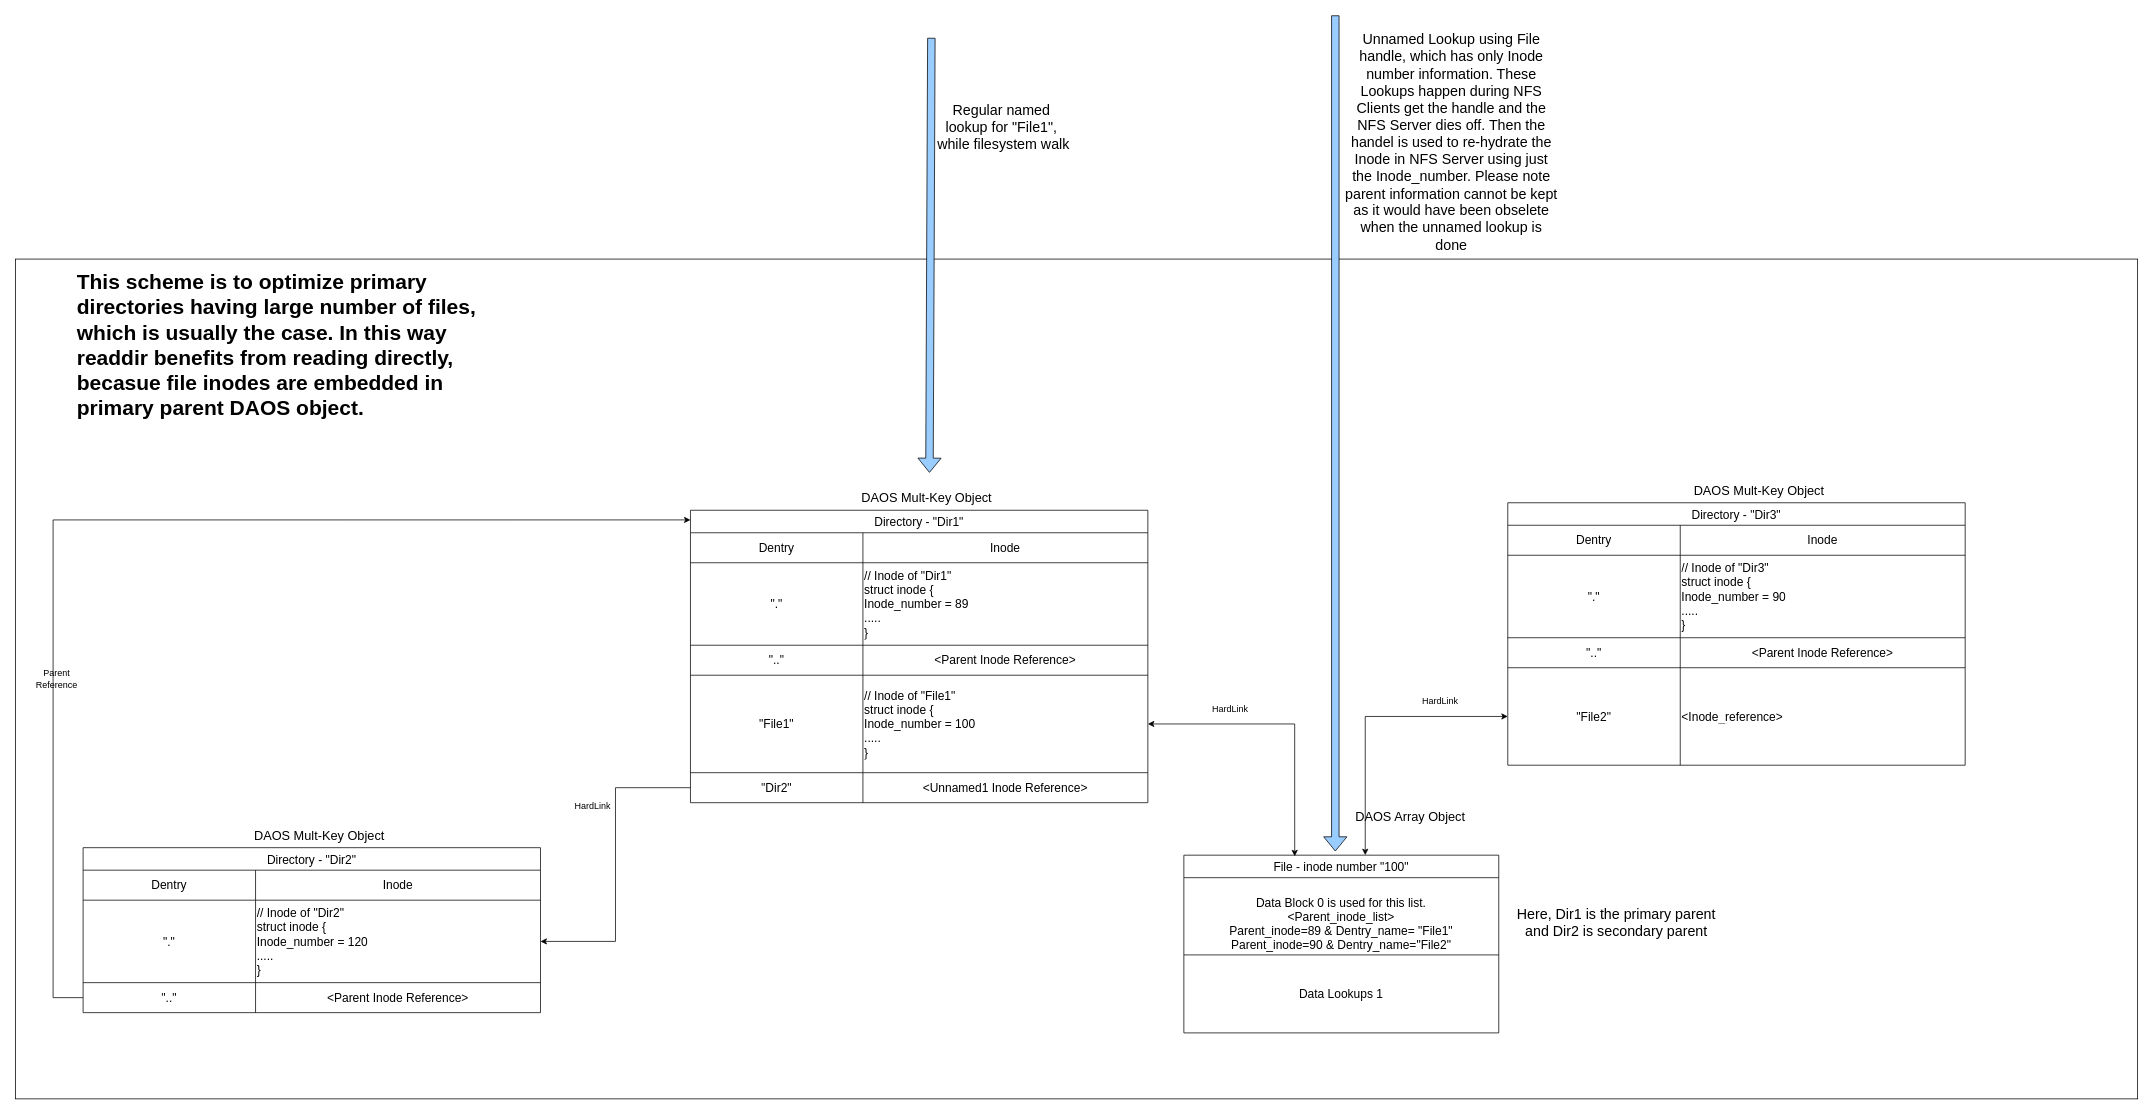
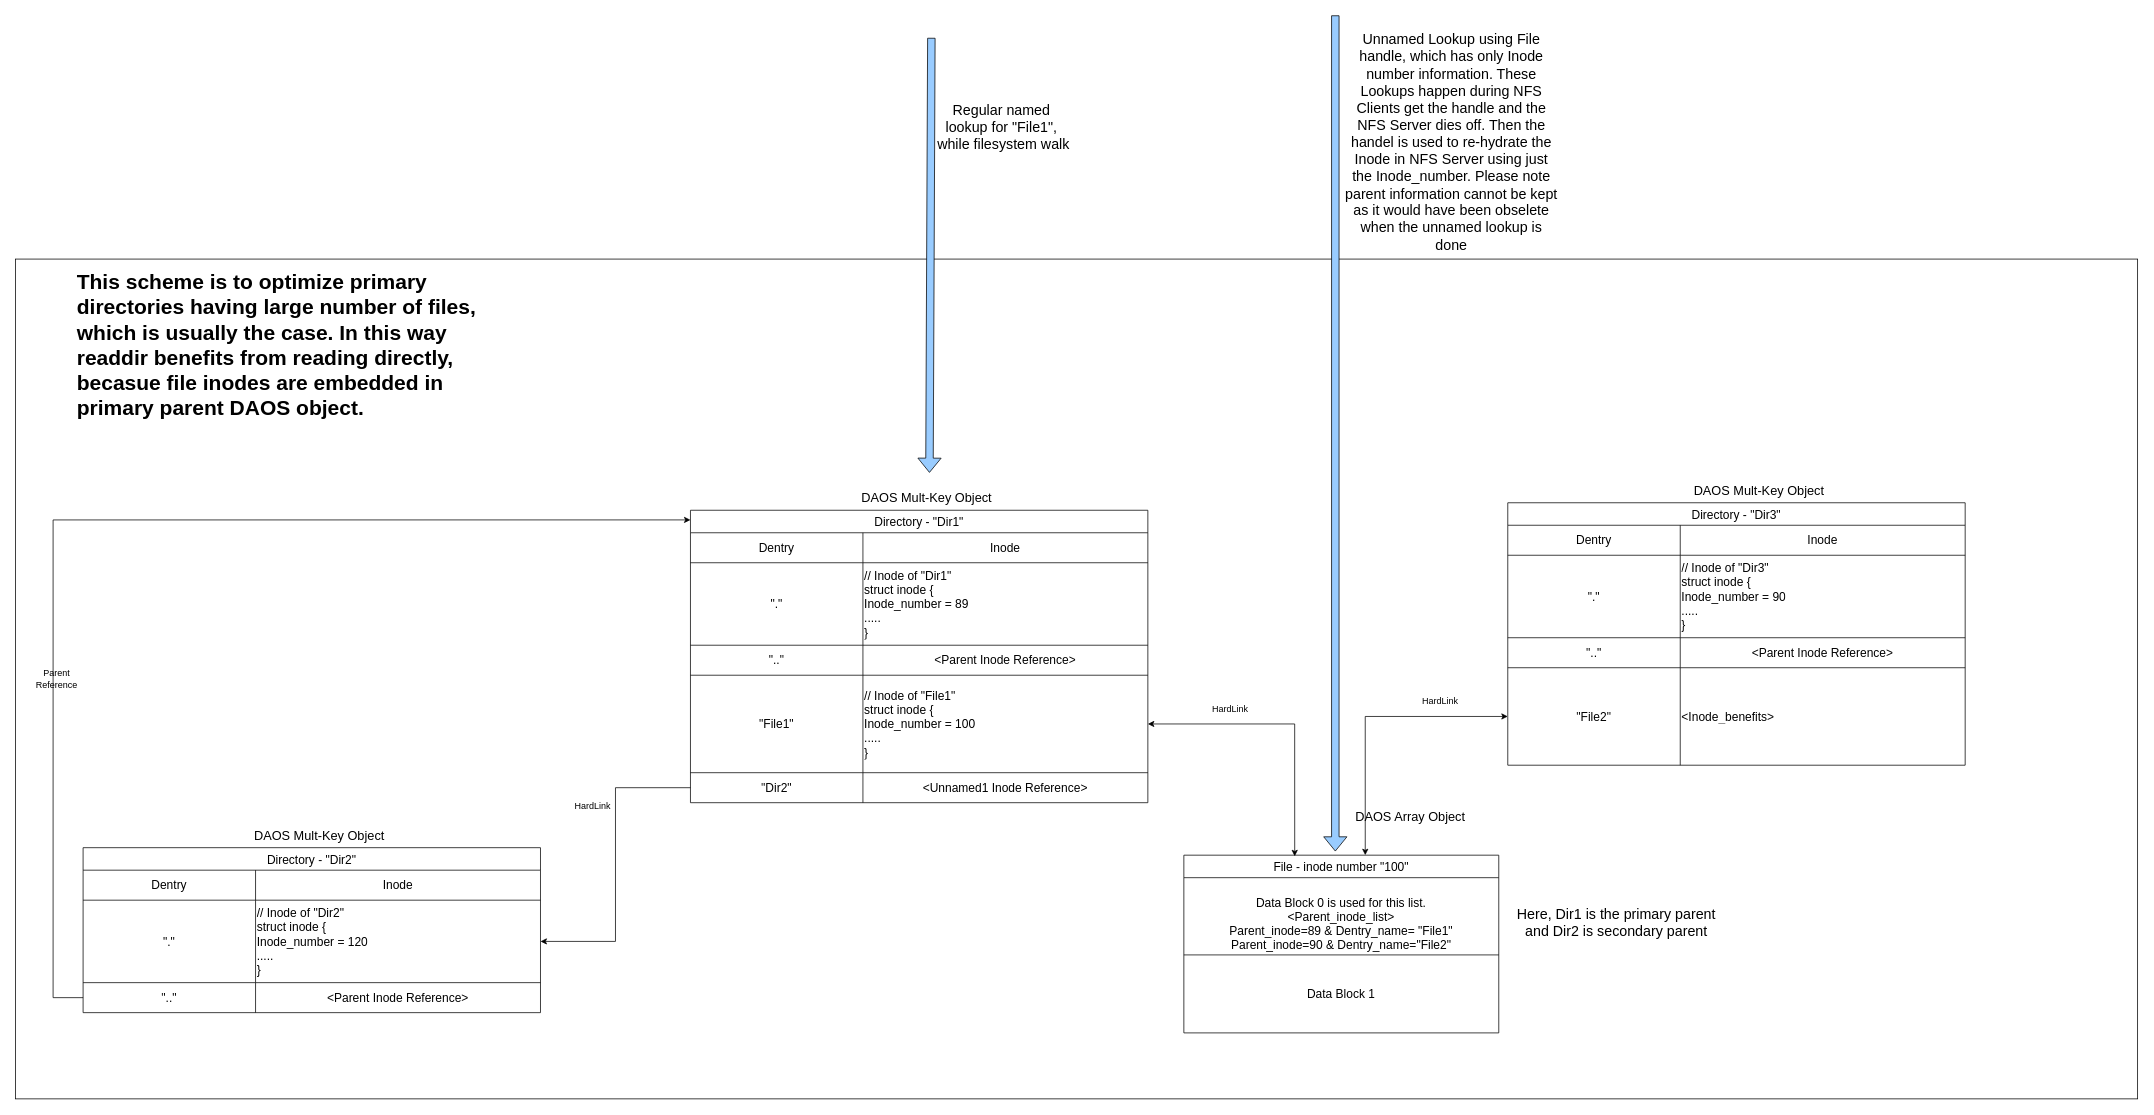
- <mxCell id="36" value="&amp;lt;Inode_reference&amp;gt;" style="shape=partialRectangle;html=1;whiteSpace=wrap;connectable=0;strokeColor=inherit;overflow=hidden;fillColor=none;top=0;left=0;bottom=0;right=0;pointerEvents=1;fontSize=16;align=left;" vertex="1" parent="34"><mxGeometry x="230" width="380" height="130" as="geometry"><mxRectangle width="380" height="130" as="alternateBounds" /></mxGeometry></mxCell>
+ <mxCell id="36" value="&amp;lt;Inode_benefits&amp;gt;" style="shape=partialRectangle;html=1;whiteSpace=wrap;connectable=0;strokeColor=inherit;overflow=hidden;fillColor=none;top=0;left=0;bottom=0;right=0;pointerEvents=1;fontSize=16;align=left;" vertex="1" parent="34"><mxGeometry x="230" width="380" height="130" as="geometry"><mxRectangle width="380" height="130" as="alternateBounds" /></mxGeometry></mxCell>
- <mxCell id="23" value="Data Lookups 1" style="shape=partialRectangle;html=1;whiteSpace=wrap;connectable=0;strokeColor=inherit;overflow=hidden;fillColor=none;top=0;left=0;bottom=0;right=0;pointerEvents=1;fontSize=16;" vertex="1" parent="22"><mxGeometry width="420" height="104" as="geometry"><mxRectangle width="420" height="104" as="alternateBounds" /></mxGeometry></mxCell>
+ <mxCell id="23" value="Data Block 1" style="shape=partialRectangle;html=1;whiteSpace=wrap;connectable=0;strokeColor=inherit;overflow=hidden;fillColor=none;top=0;left=0;bottom=0;right=0;pointerEvents=1;fontSize=16;" vertex="1" parent="22"><mxGeometry width="420" height="104" as="geometry"><mxRectangle width="420" height="104" as="alternateBounds" /></mxGeometry></mxCell>
